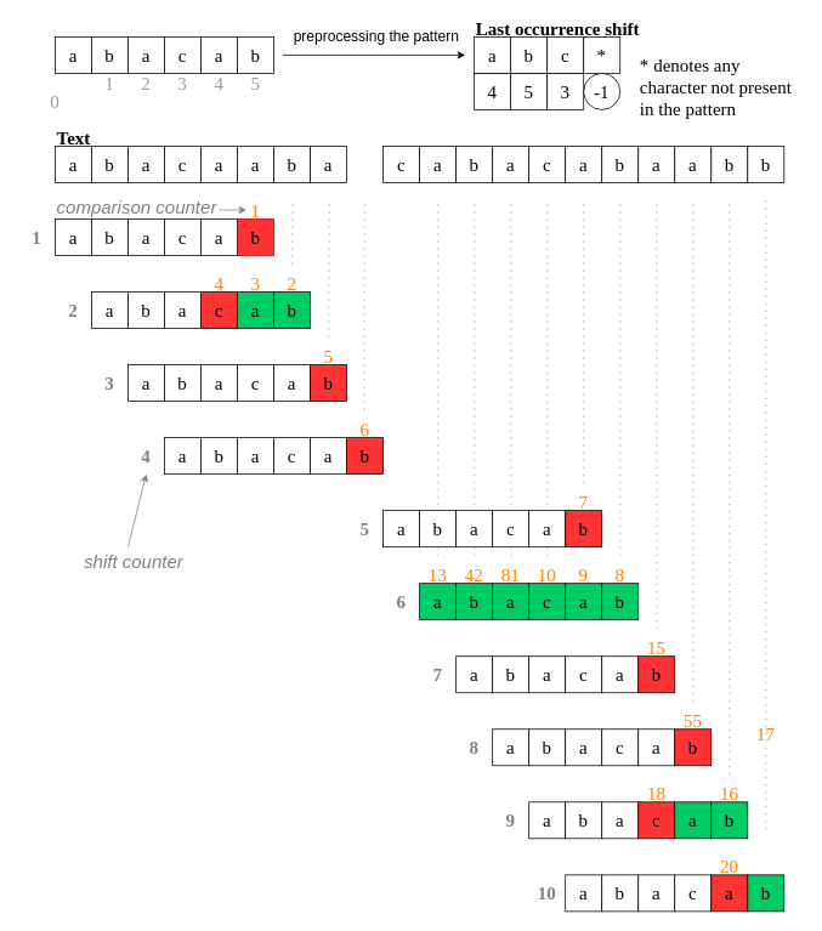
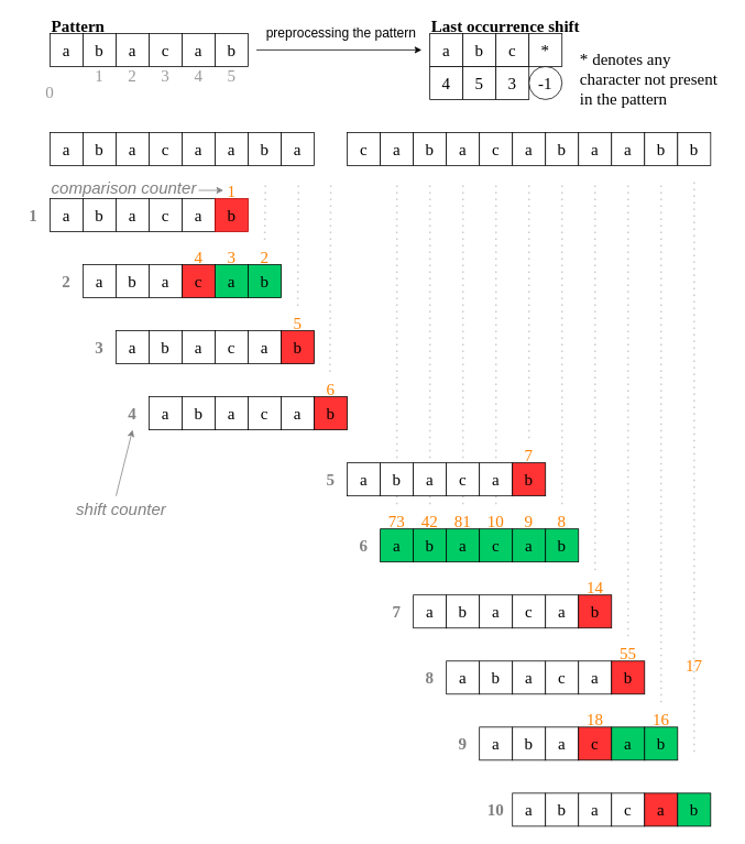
+ <mxCell id="67" value="Pattern" style="text;html=1;strokeColor=none;align=left;verticalAlign=middle;whiteSpace=wrap;rounded=0;fontFamily=Garamond;fontSize=20;fontStyle=1;labelBackgroundColor=none;labelBorderColor=none;" parent="1" vertex="1"><mxGeometry x="60" y="20" width="70" height="20" as="geometry" /></mxCell>
- <mxCell id="141" value="Text" style="text;html=1;strokeColor=none;align=left;verticalAlign=middle;whiteSpace=wrap;rounded=0;fontFamily=Garamond;fontSize=20;fontStyle=1;labelBackgroundColor=none;" parent="1" vertex="1"><mxGeometry x="60" y="140" width="50" height="20" as="geometry" /></mxCell>
- <mxCell id="100" value="13" style="text;html=1;strokeColor=none;fillColor=none;align=center;verticalAlign=middle;whiteSpace=wrap;rounded=0;fontFamily=Garamond;fontSize=20;fontStyle=0;fontColor=#FF8000;" parent="1" vertex="1"><mxGeometry x="460" y="620" width="40" height="20" as="geometry" /></mxCell>
+ <mxCell id="100" value="73" style="text;html=1;strokeColor=none;fillColor=none;align=center;verticalAlign=middle;whiteSpace=wrap;rounded=0;fontFamily=Garamond;fontSize=20;fontStyle=0;fontColor=#FF8000;" parent="1" vertex="1"><mxGeometry x="460" y="620" width="40" height="20" as="geometry" /></mxCell>
- <mxCell id="107" value="15" style="text;html=1;strokeColor=none;fillColor=none;align=center;verticalAlign=middle;whiteSpace=wrap;rounded=0;fontFamily=Garamond;fontSize=20;fontStyle=0;fontColor=#FF8000;" parent="1" vertex="1"><mxGeometry x="700" y="700" width="40" height="20" as="geometry" /></mxCell>
+ <mxCell id="107" value="14" style="text;html=1;strokeColor=none;fillColor=none;align=center;verticalAlign=middle;whiteSpace=wrap;rounded=0;fontFamily=Garamond;fontSize=20;fontStyle=0;fontColor=#FF8000;" parent="1" vertex="1"><mxGeometry x="700" y="700" width="40" height="20" as="geometry" /></mxCell>
- <mxCell id="131" value="20" style="text;html=1;strokeColor=none;fillColor=none;align=center;verticalAlign=middle;whiteSpace=wrap;rounded=0;fontFamily=Garamond;fontSize=20;fontStyle=0;fontColor=#FF8000;" parent="1" vertex="1"><mxGeometry x="780" y="940" width="40" height="20" as="geometry" /></mxCell>
